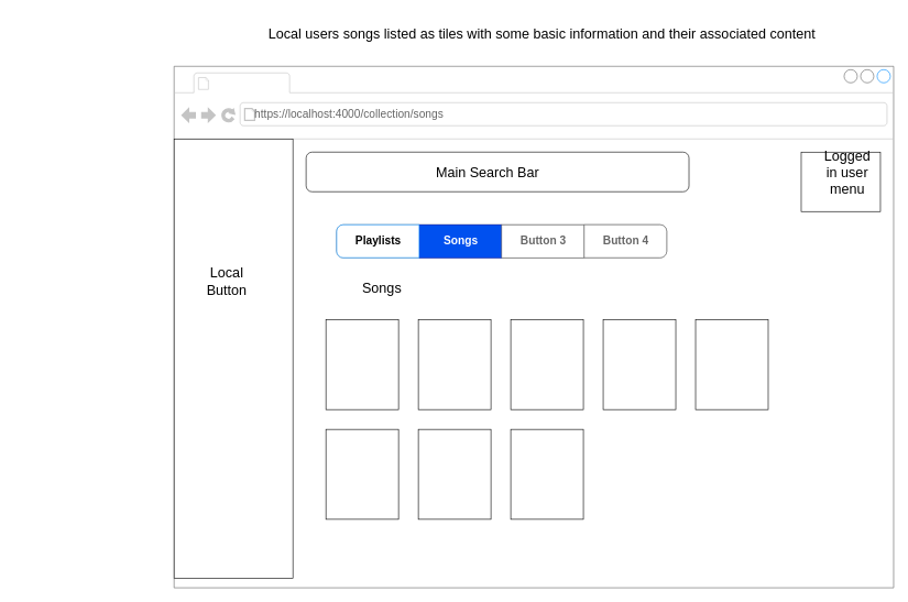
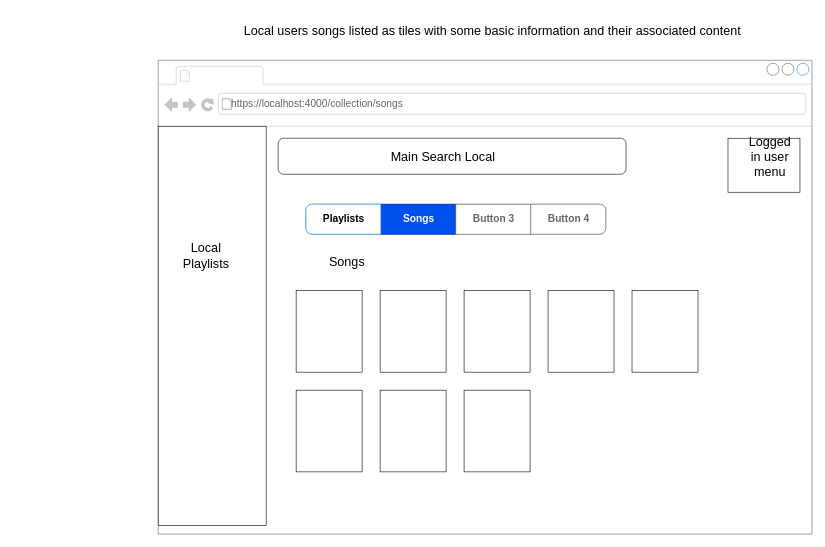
- <mxCell id="7" value="Main Search Bar" style="text;html=1;strokeColor=none;fillColor=none;align=center;verticalAlign=middle;whiteSpace=wrap;rounded=0;fontSize=21;" vertex="1" parent="2"><mxGeometry x="210" y="145" width="530" height="30" as="geometry" /></mxCell>
+ <mxCell id="7" value="Main Search Local" style="text;html=1;strokeColor=none;fillColor=none;align=center;verticalAlign=middle;whiteSpace=wrap;rounded=0;fontSize=21;" vertex="1" parent="2"><mxGeometry x="210" y="145" width="530" height="30" as="geometry" /></mxCell>
- <mxCell id="5" value="&lt;font style=&quot;font-size: 21px;&quot;&gt;Local&lt;br&gt;Button&lt;br&gt;&lt;/font&gt;" style="text;html=1;strokeColor=none;fillColor=none;align=center;verticalAlign=middle;whiteSpace=wrap;rounded=0;" vertex="1" parent="2"><mxGeometry x="20" y="270" width="120" height="110" as="geometry" /></mxCell>
+ <mxCell id="5" value="&lt;font style=&quot;font-size: 21px;&quot;&gt;Local&lt;br&gt;Playlists&lt;br&gt;&lt;/font&gt;" style="text;html=1;strokeColor=none;fillColor=none;align=center;verticalAlign=middle;whiteSpace=wrap;rounded=0;" vertex="1" parent="2"><mxGeometry x="20" y="270" width="120" height="110" as="geometry" /></mxCell>
